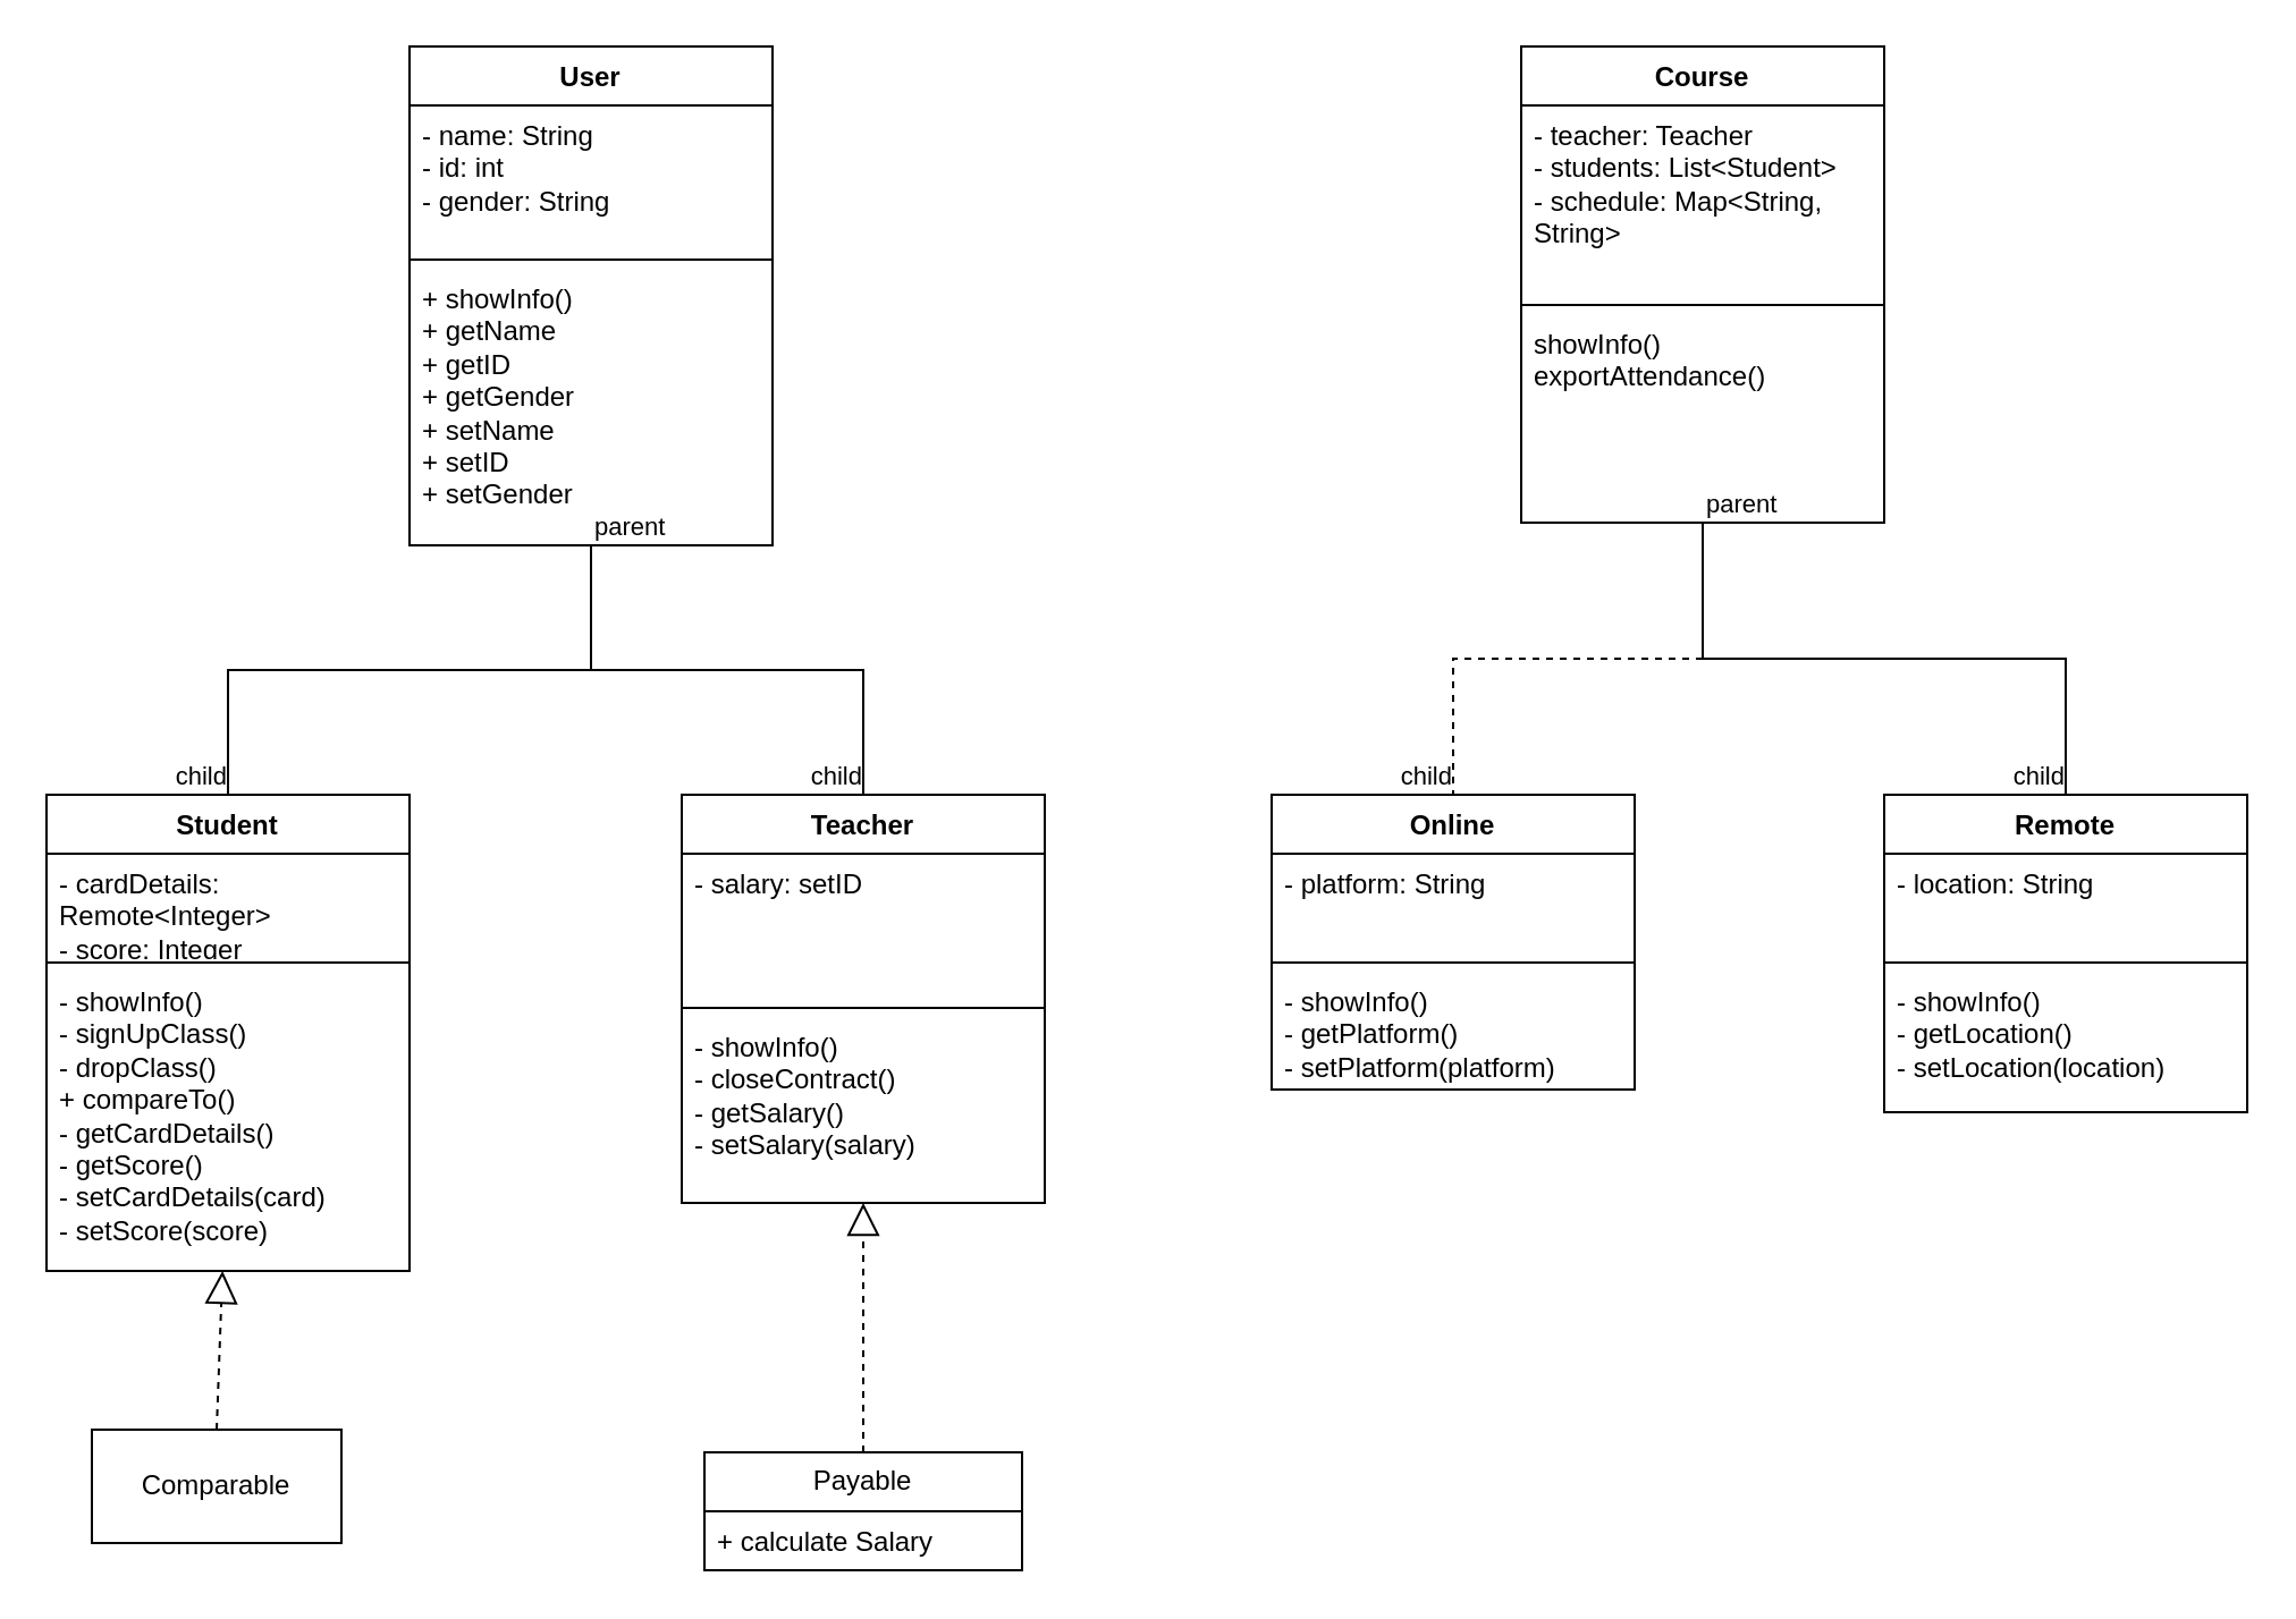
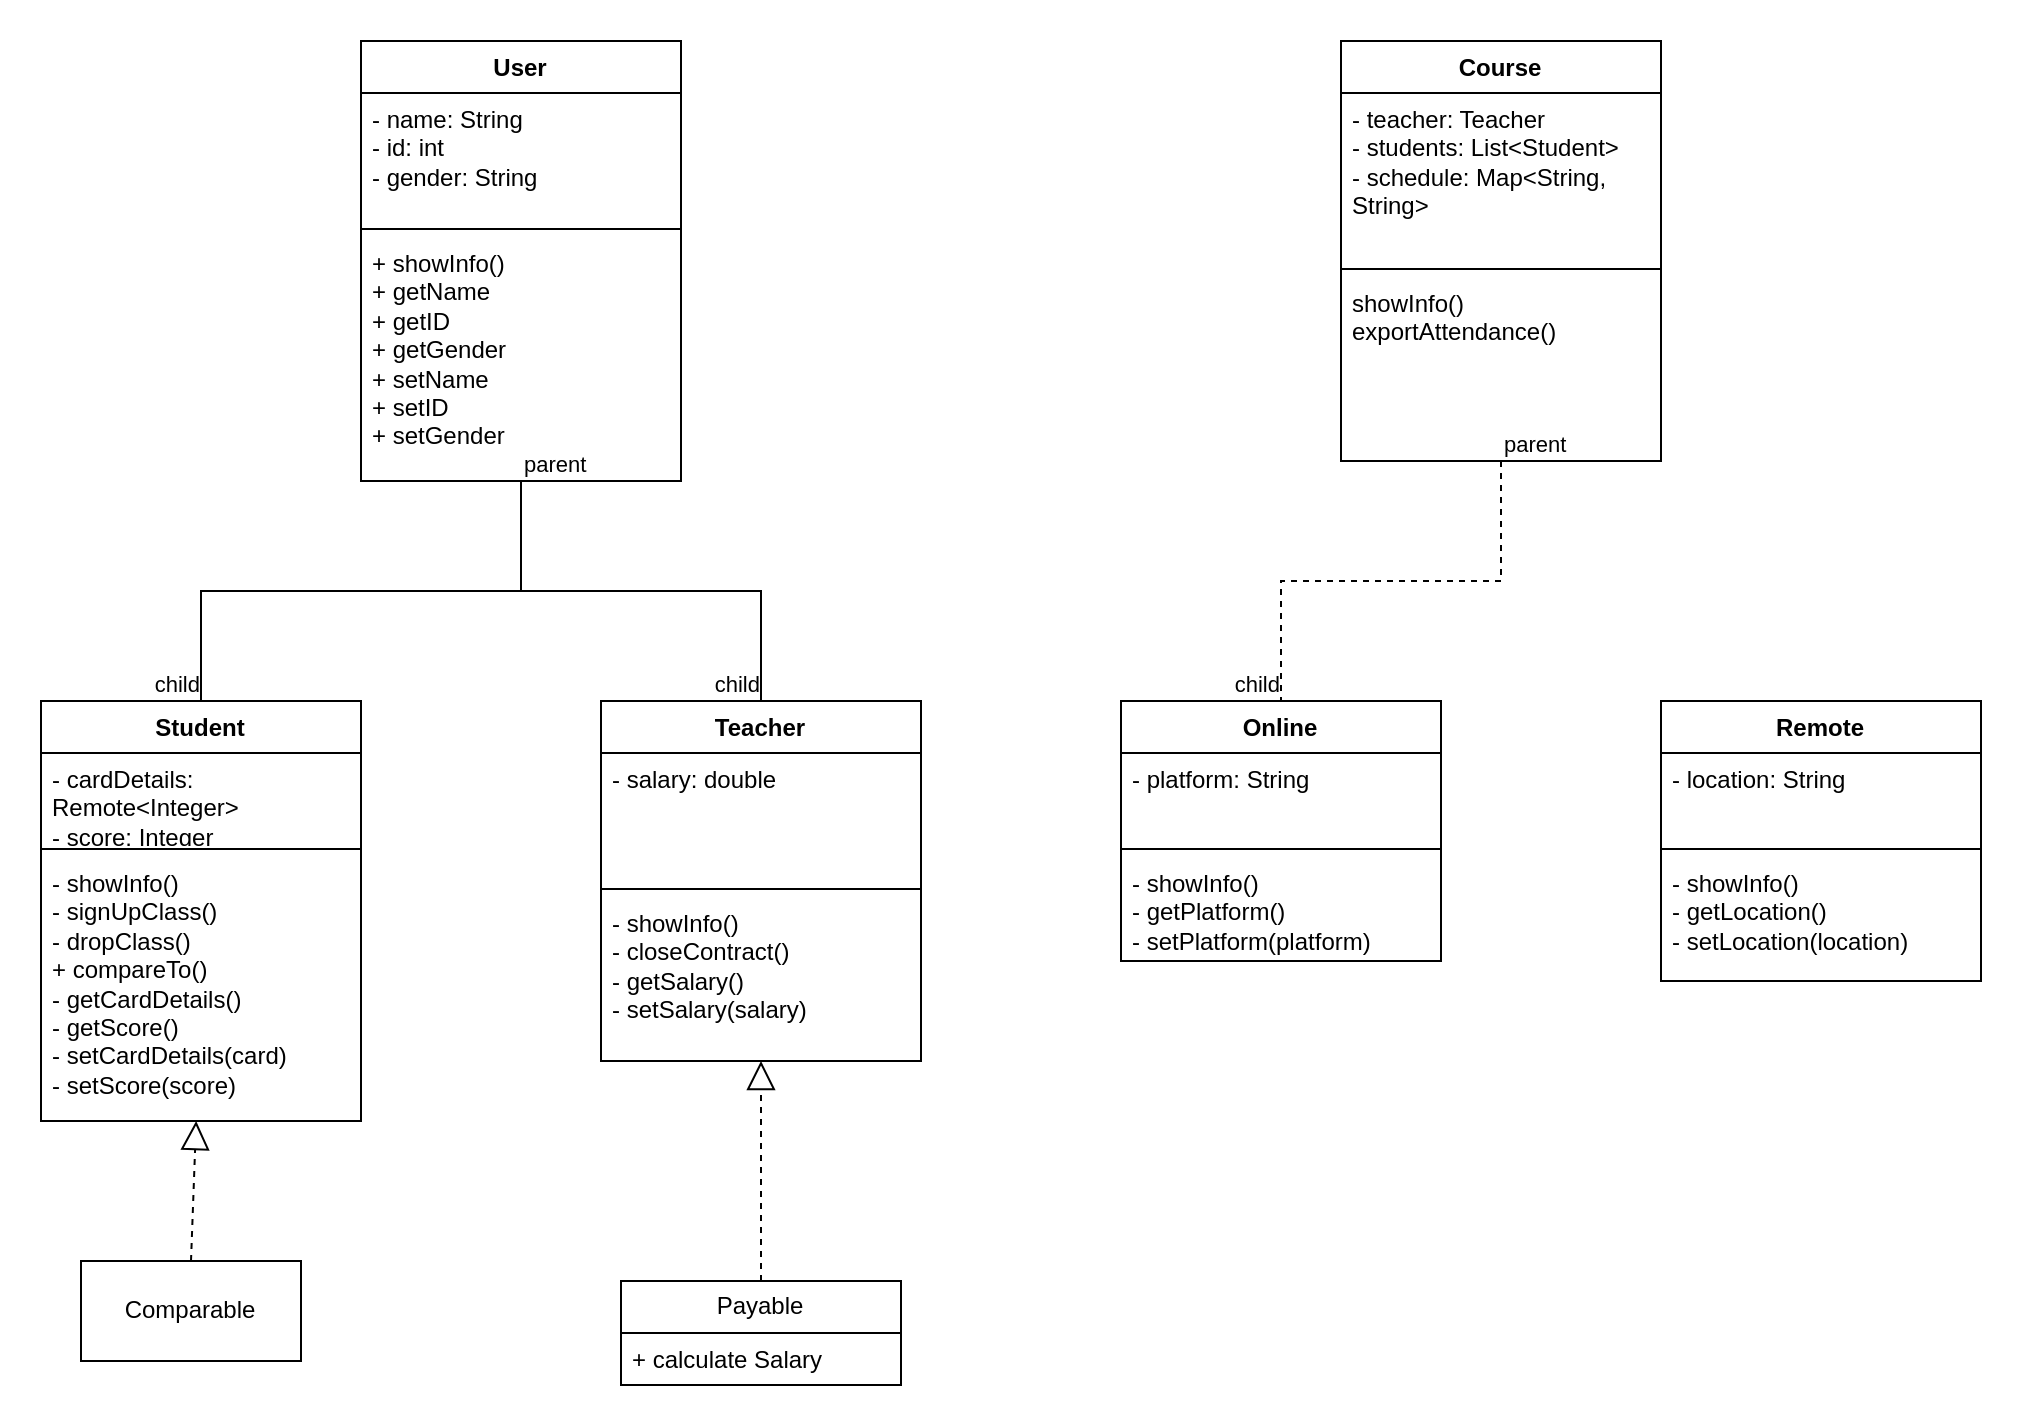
- <mxCell id="38" value="" style="endArrow=none;html=1;edgeStyle=orthogonalEdgeStyle;rounded=0;" edge="1" parent="1" source="24" target="20"><mxGeometry relative="1" as="geometry"><mxPoint x="830" y="270" as="sourcePoint" /><mxPoint x="990" y="270" as="targetPoint" /></mxGeometry></mxCell>
- <mxCell id="39" value="parent" style="edgeLabel;resizable=0;html=1;align=left;verticalAlign=bottom;" connectable="0" vertex="1" parent="38"><mxGeometry x="-1" relative="1" as="geometry" /></mxCell>
- <mxCell id="40" value="child" style="edgeLabel;resizable=0;html=1;align=right;verticalAlign=bottom;" connectable="0" vertex="1" parent="38"><mxGeometry x="1" relative="1" as="geometry" /></mxCell>
- <mxCell id="11" value="- salary: setID" style="text;strokeColor=none;fillColor=none;align=left;verticalAlign=top;spacingLeft=4;spacingRight=4;overflow=hidden;rotatable=0;points=[[0,0.5],[1,0.5]];portConstraint=eastwest;whiteSpace=wrap;html=1;" vertex="1" parent="10"><mxGeometry y="26" width="160" height="64" as="geometry" /></mxCell>
+ <mxCell id="11" value="- salary: double" style="text;strokeColor=none;fillColor=none;align=left;verticalAlign=top;spacingLeft=4;spacingRight=4;overflow=hidden;rotatable=0;points=[[0,0.5],[1,0.5]];portConstraint=eastwest;whiteSpace=wrap;html=1;" vertex="1" parent="10"><mxGeometry y="26" width="160" height="64" as="geometry" /></mxCell>
